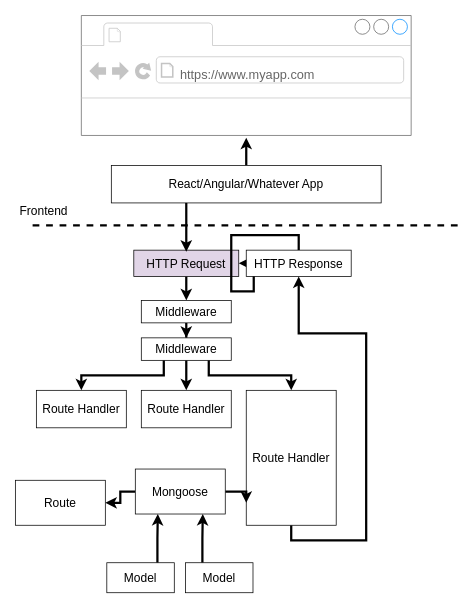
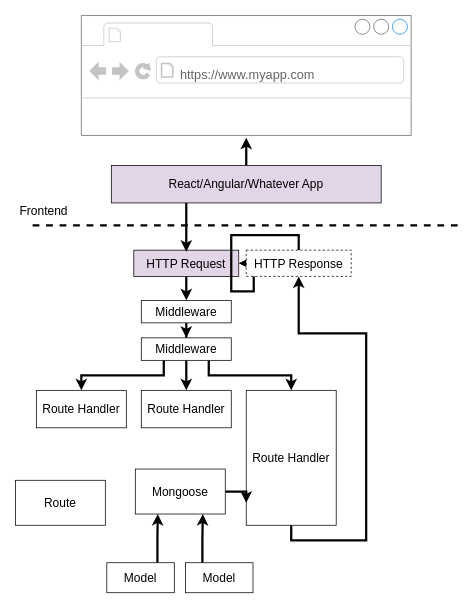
- <mxCell id="3" value="React/Angular/Whatever App" style="rounded=0;whiteSpace=wrap;html=1;fontSize=16;align=center;" vertex="1" parent="1"><mxGeometry x="148" y="220" width="360" height="50" as="geometry" /></mxCell>
+ <mxCell id="3" value="React/Angular/Whatever App" style="rounded=0;whiteSpace=wrap;html=1;fontSize=16;align=center;fillColor=#e1d5e7;" vertex="1" parent="1"><mxGeometry x="148" y="220" width="360" height="50" as="geometry" /></mxCell>
- <mxCell id="11" value="HTTP Response" style="rounded=0;whiteSpace=wrap;html=1;fontSize=16;align=center;" vertex="1" parent="1"><mxGeometry x="328" y="333" width="140" height="35" as="geometry" /></mxCell>
+ <mxCell id="11" value="HTTP Response" style="rounded=0;whiteSpace=wrap;html=1;fontSize=16;align=center;dashed=1;" vertex="1" parent="1"><mxGeometry x="328" y="333" width="140" height="35" as="geometry" /></mxCell>
- <mxCell id="23" style="edgeStyle=orthogonalEdgeStyle;rounded=0;html=1;exitX=0;exitY=0.5;entryX=1;entryY=0.5;jettySize=auto;orthogonalLoop=1;strokeWidth=3;fontSize=16;" edge="1" parent="1" source="25" target="30"><mxGeometry relative="1" as="geometry" /></mxCell>
